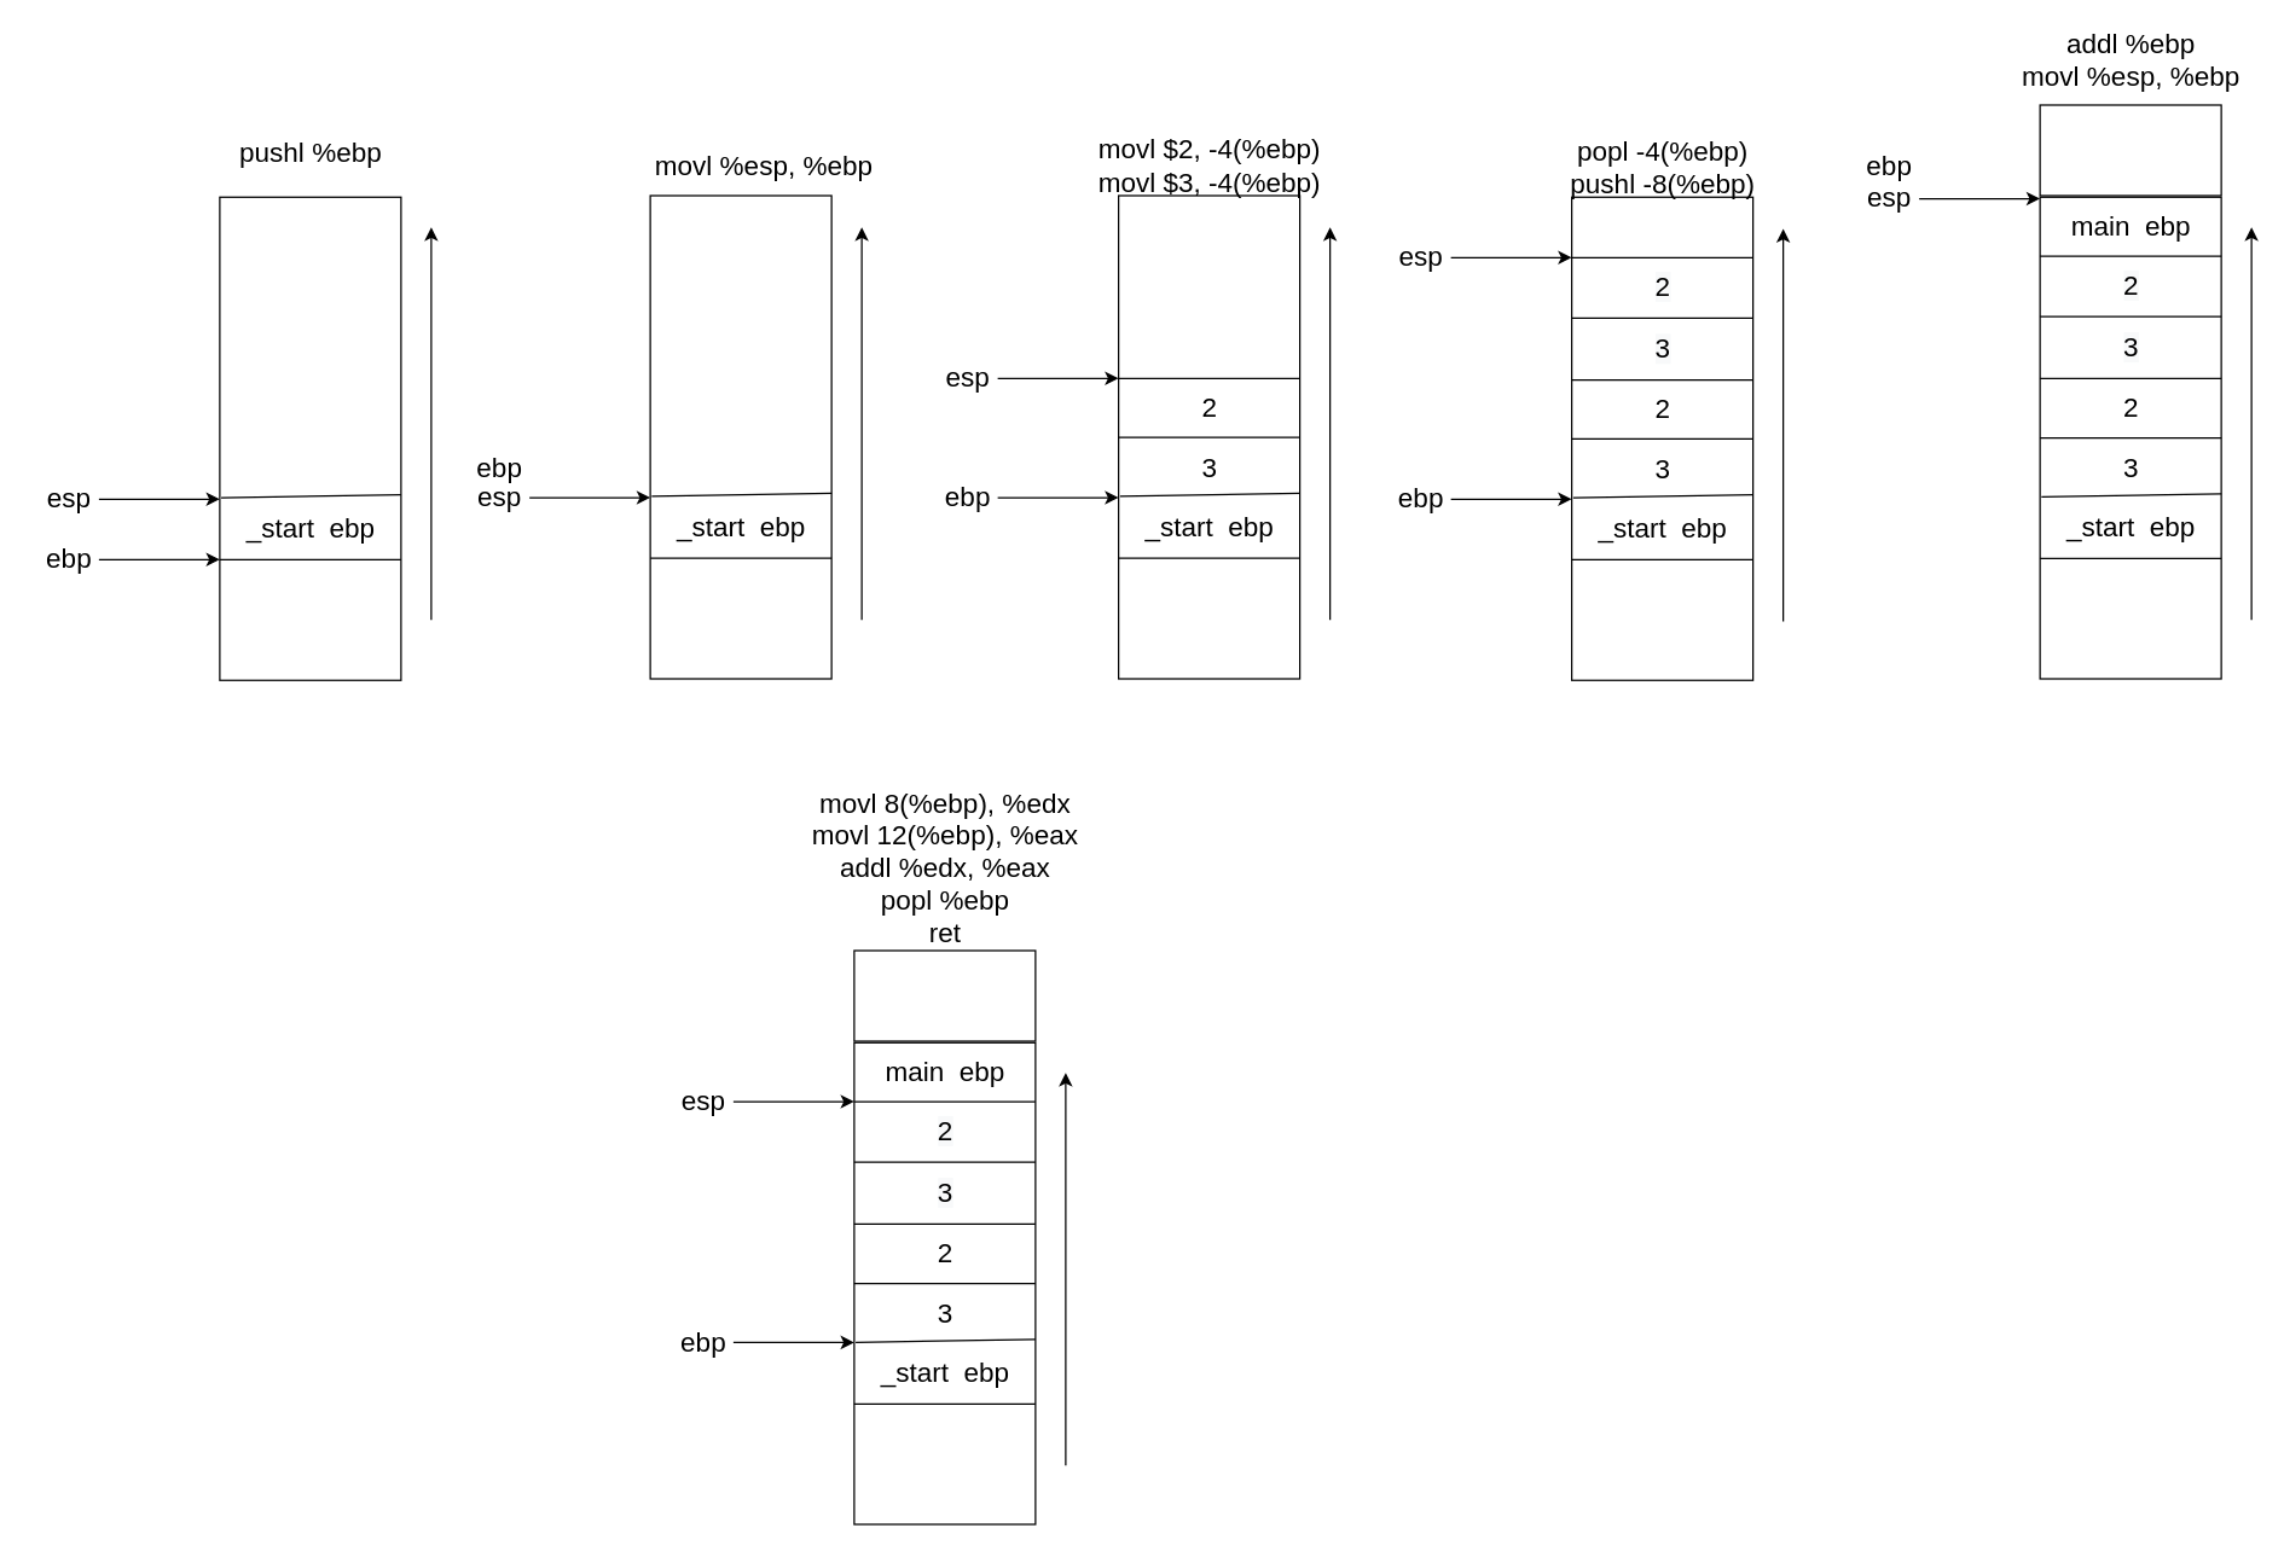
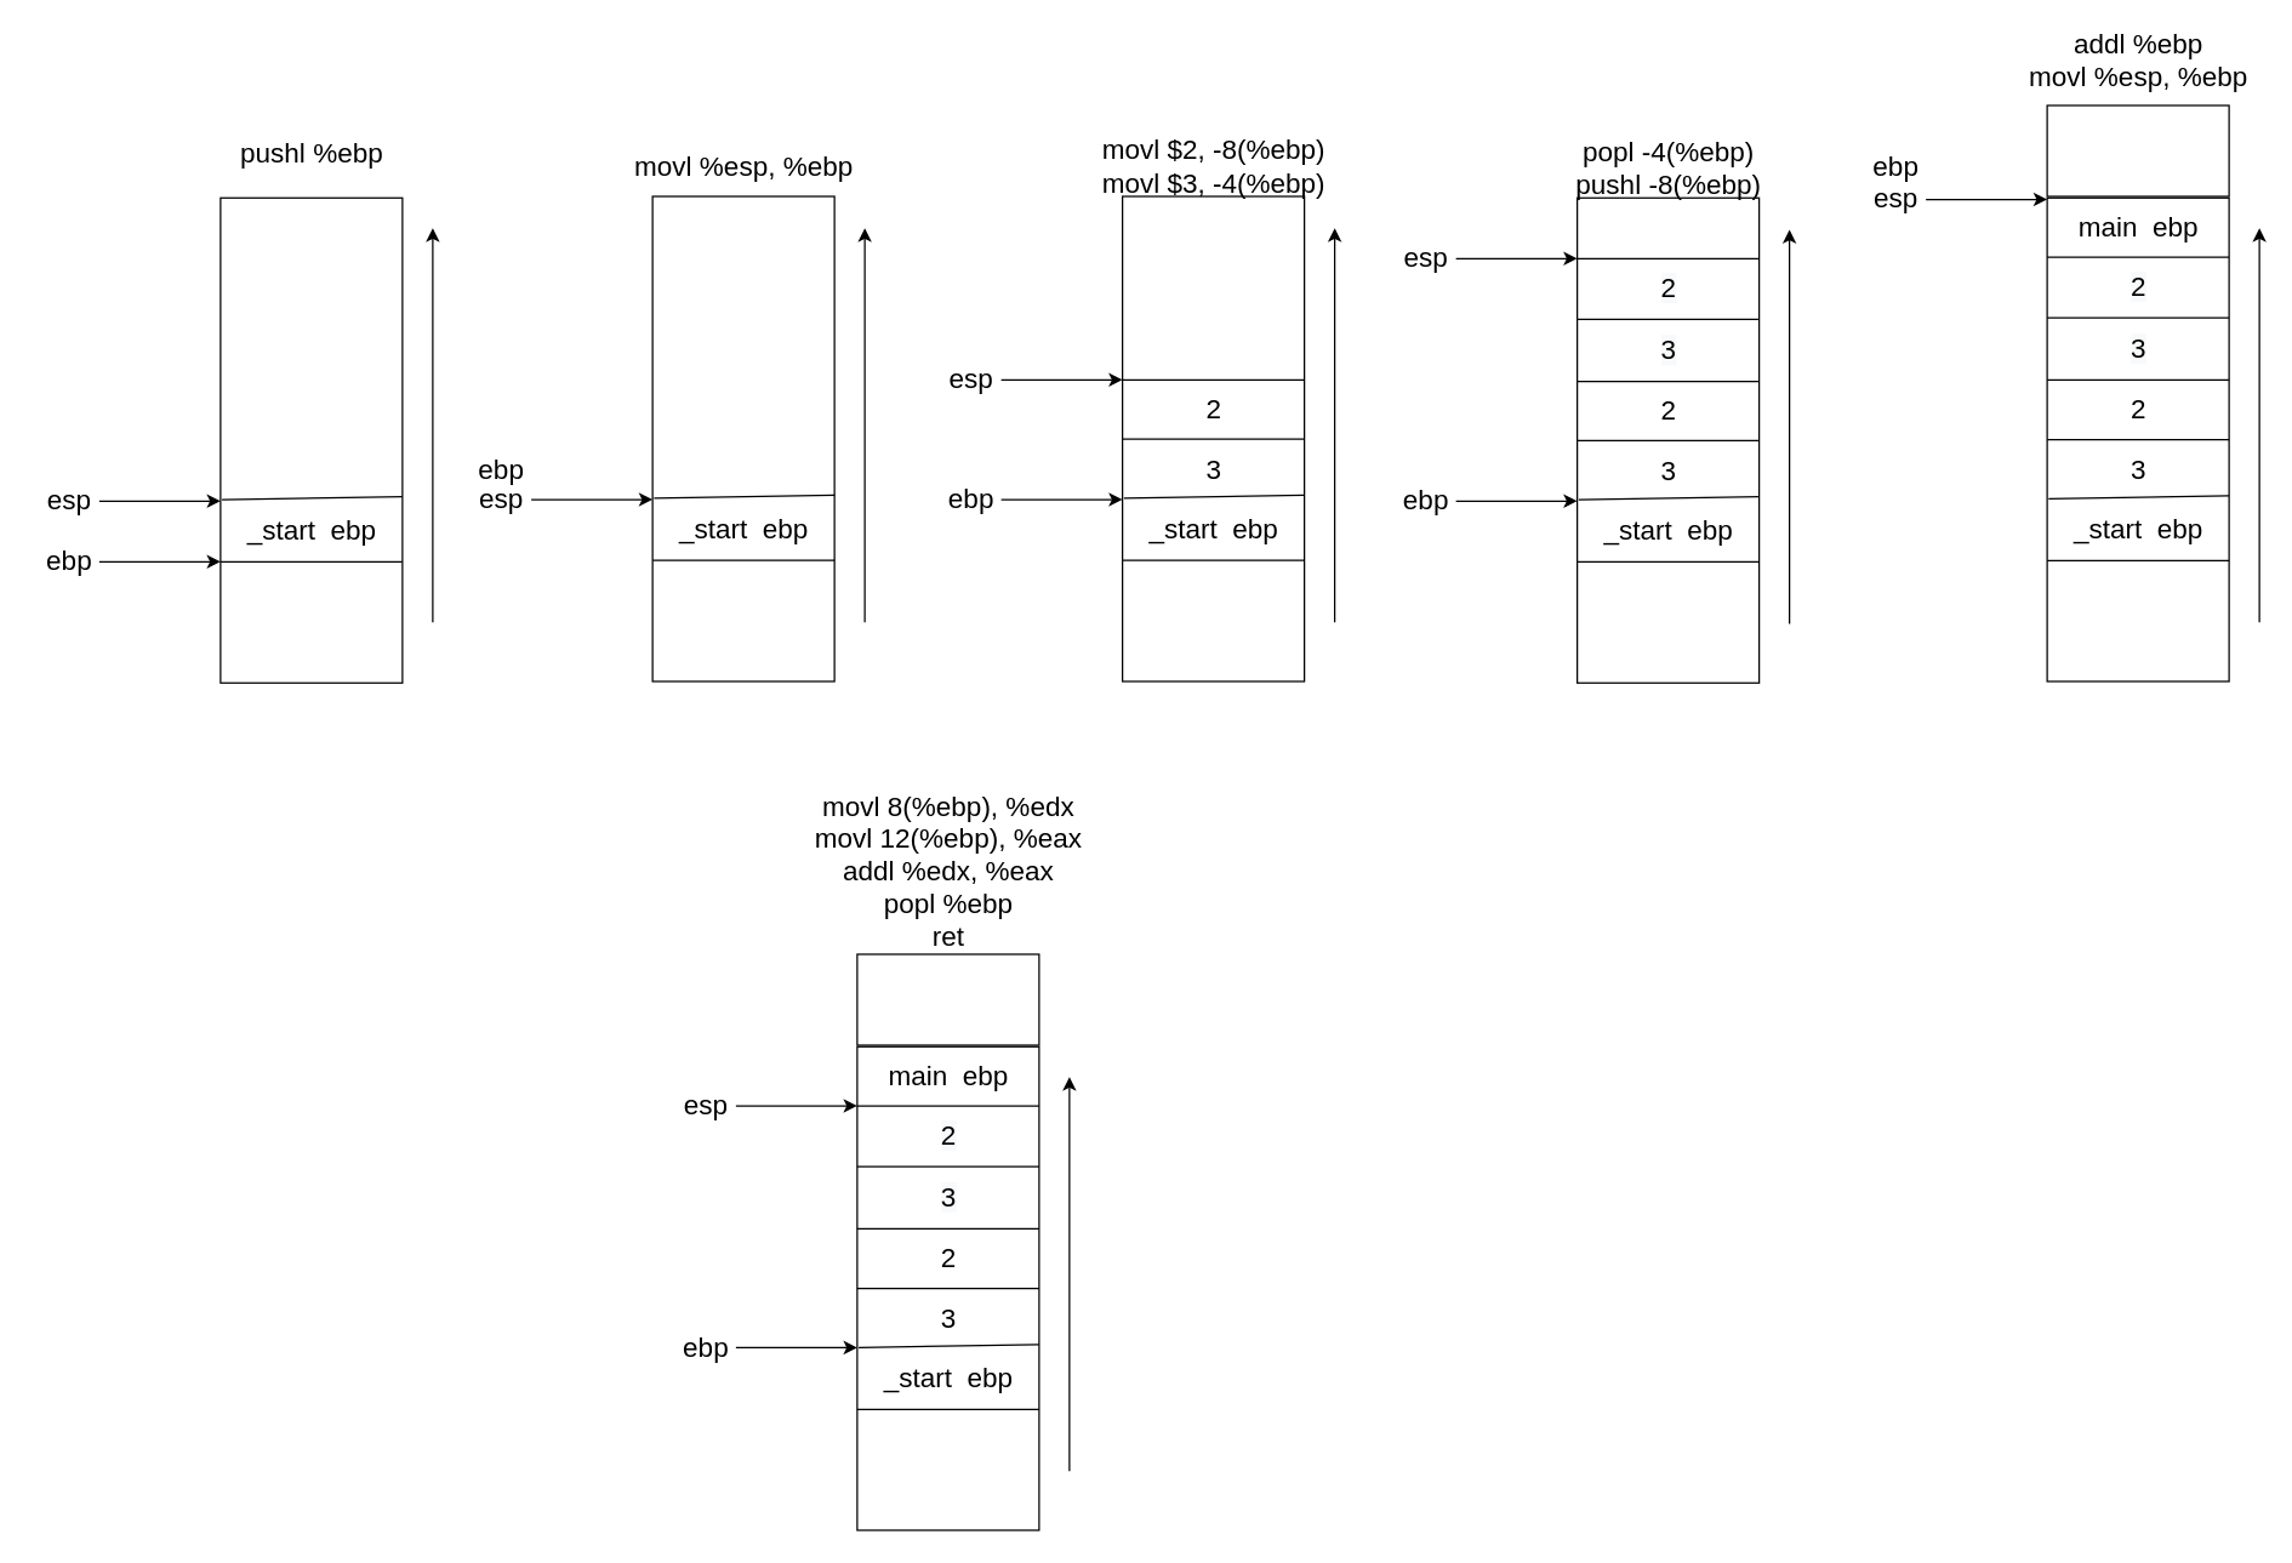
- <mxCell id="15" value="&lt;span style=&quot;font-size: 18px&quot;&gt;movl&lt;span&gt;&#09;&lt;/span&gt;%esp, %ebp&lt;/span&gt;" style="text;html=1;align=center;verticalAlign=middle;resizable=0;points=[];autosize=1;" vertex="1" parent="1"><mxGeometry x="425" y="100" width="160" height="20" as="geometry" /></mxCell>
+ <mxCell id="15" value="&lt;span style=&quot;font-size: 18px&quot;&gt;movl&lt;span&gt;&#09;&lt;/span&gt;%esp, %ebp&lt;/span&gt;" style="text;html=1;align=center;verticalAlign=middle;resizable=0;points=[];autosize=1;" vertex="1" parent="1"><mxGeometry x="410" y="100" width="160" height="20" as="geometry" /></mxCell>
- <mxCell id="25" value="&lt;div&gt;&lt;span style=&quot;font-size: 18px&quot;&gt;&lt;span&gt;&#09;&lt;/span&gt;movl&lt;span&gt;&#09;&lt;/span&gt;$2, -4(%ebp)&lt;/span&gt;&lt;/div&gt;&lt;div&gt;&lt;span style=&quot;font-size: 18px&quot;&gt;&lt;span&gt;&#09;&lt;/span&gt;movl&lt;span&gt;&#09;&lt;/span&gt;$3, -4(%ebp)&lt;/span&gt;&lt;/div&gt;" style="text;html=1;align=center;verticalAlign=middle;resizable=0;points=[];autosize=1;" vertex="1" parent="1"><mxGeometry x="720" y="90" width="160" height="40" as="geometry" /></mxCell>
+ <mxCell id="25" value="&lt;div&gt;&lt;span style=&quot;font-size: 18px&quot;&gt;&lt;span&gt;&#09;&lt;/span&gt;movl&lt;span&gt;&#09;&lt;/span&gt;$2, -8(%ebp)&lt;/span&gt;&lt;/div&gt;&lt;div&gt;&lt;span style=&quot;font-size: 18px&quot;&gt;&lt;span&gt;&#09;&lt;/span&gt;movl&lt;span&gt;&#09;&lt;/span&gt;$3, -4(%ebp)&lt;/span&gt;&lt;/div&gt;" style="text;html=1;align=center;verticalAlign=middle;resizable=0;points=[];autosize=1;" vertex="1" parent="1"><mxGeometry x="720" y="90" width="160" height="40" as="geometry" /></mxCell>
